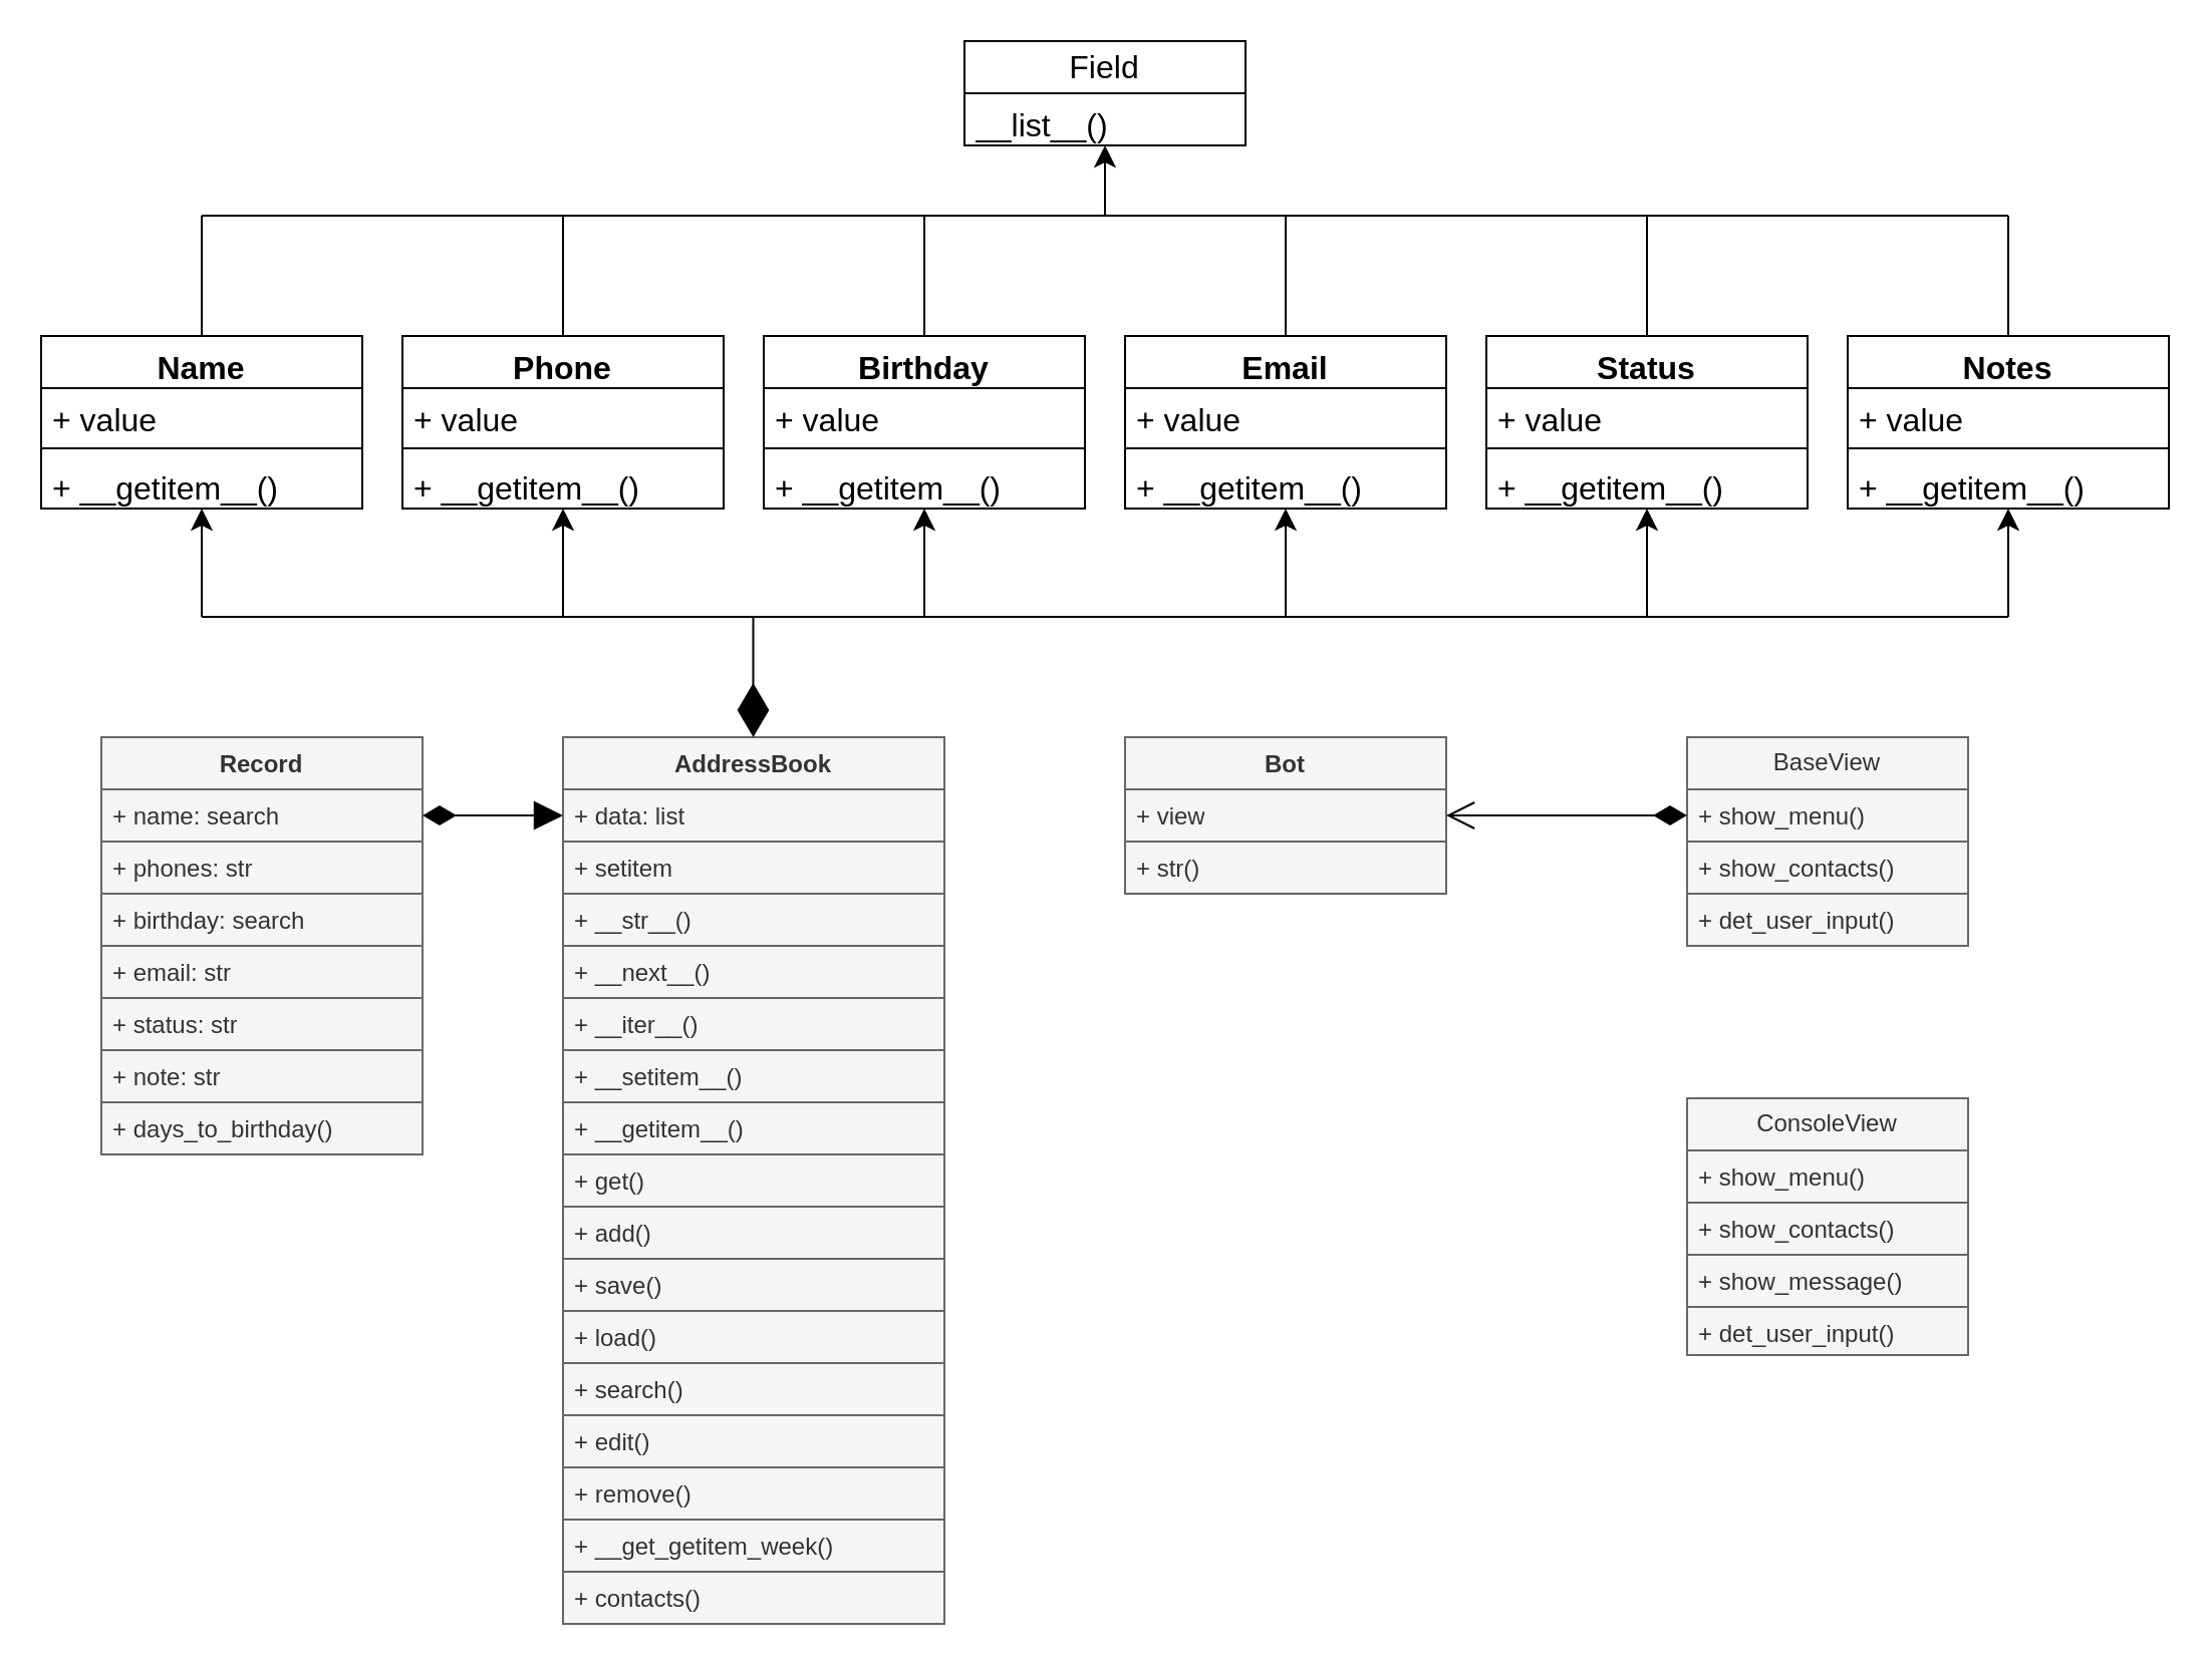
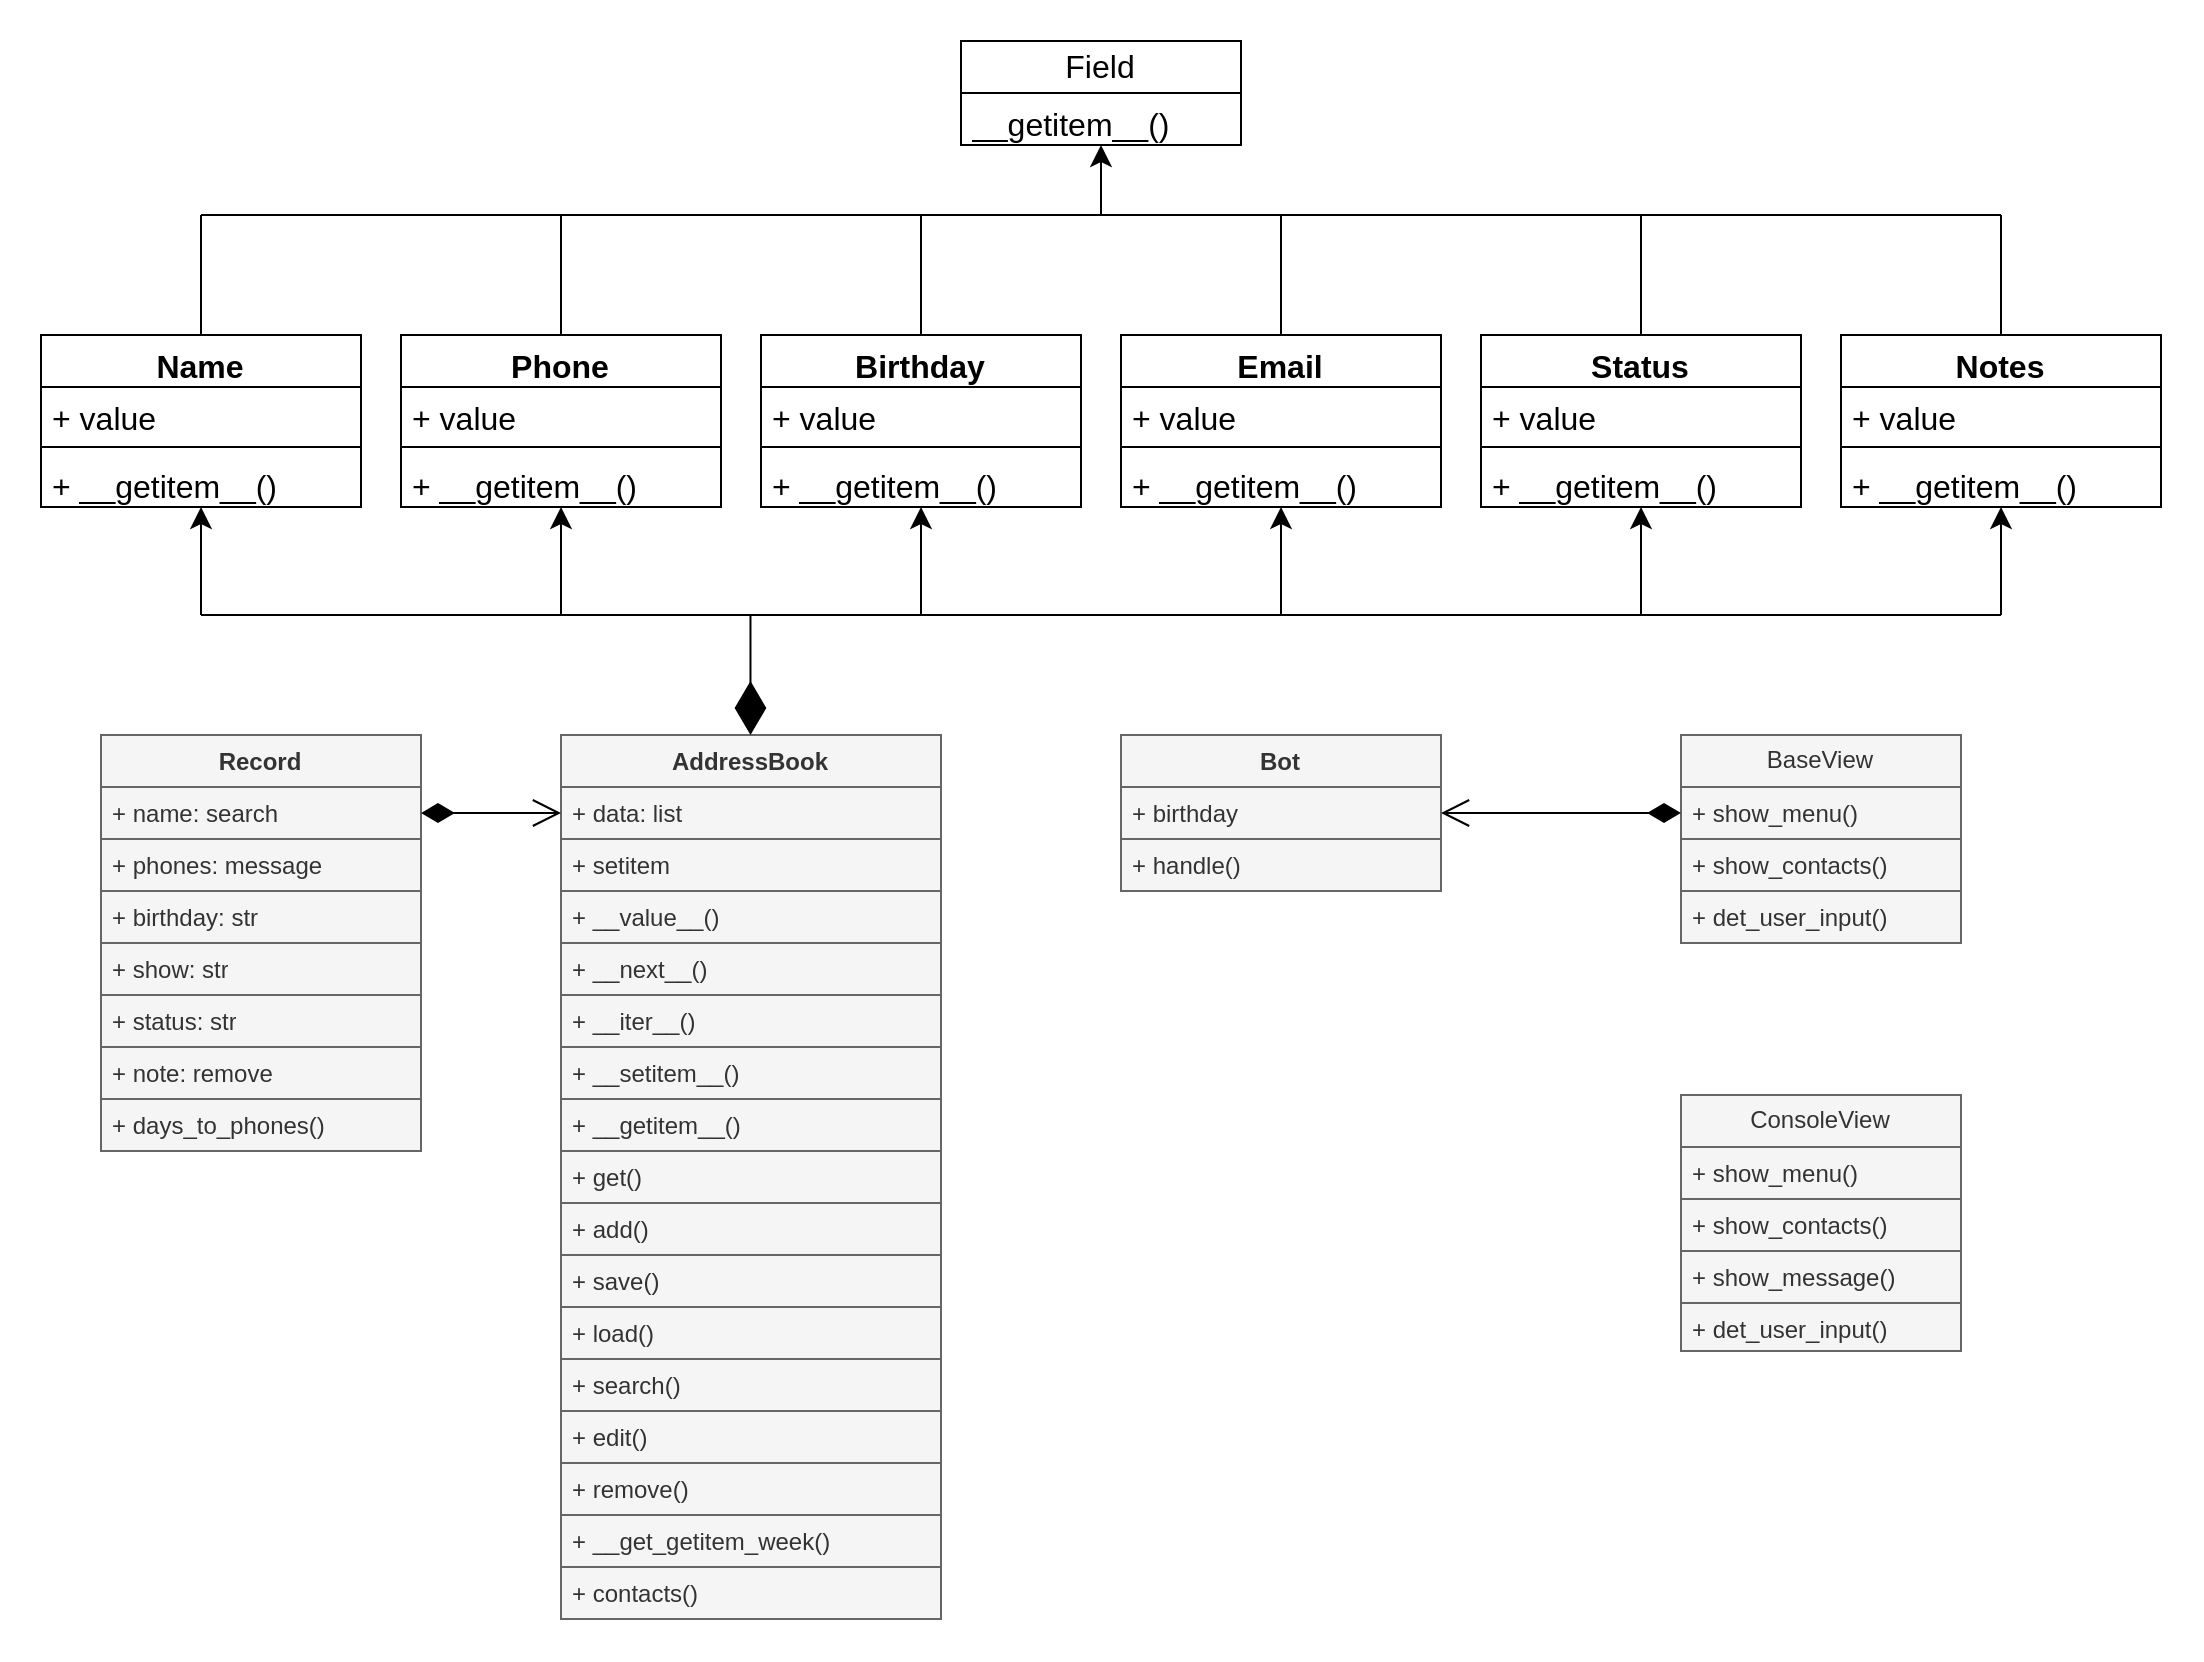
- <mxCell id="40" value="__list__()" style="text;strokeColor=none;fillColor=none;align=left;verticalAlign=top;spacingLeft=4;spacingRight=4;overflow=hidden;rotatable=0;points=[[0,0.5],[1,0.5]];portConstraint=eastwest;whiteSpace=wrap;html=1;fontSize=16;" vertex="1" parent="39"><mxGeometry y="26" width="140" height="26" as="geometry" /></mxCell>
+ <mxCell id="40" value="__getitem__()" style="text;strokeColor=none;fillColor=none;align=left;verticalAlign=top;spacingLeft=4;spacingRight=4;overflow=hidden;rotatable=0;points=[[0,0.5],[1,0.5]];portConstraint=eastwest;whiteSpace=wrap;html=1;fontSize=16;" vertex="1" parent="39"><mxGeometry y="26" width="140" height="26" as="geometry" /></mxCell>
- <mxCell id="81" value="" style="endArrow=block;html=1;endSize=12;startArrow=diamondThin;startSize=14;startFill=1;edgeStyle=orthogonalEdgeStyle;align=left;verticalAlign=bottom;rounded=0;fontSize=12;curved=1;exitX=1;exitY=0.5;exitDx=0;exitDy=0;" edge="1" parent="1" source="27" target="7"><mxGeometry x="-1" y="3" relative="1" as="geometry"><mxPoint x="220" y="407" as="sourcePoint" /><mxPoint x="280" y="407" as="targetPoint" /></mxGeometry></mxCell>
+ <mxCell id="81" value="" style="endArrow=open;html=1;endSize=12;startArrow=diamondThin;startSize=14;startFill=1;edgeStyle=orthogonalEdgeStyle;align=left;verticalAlign=bottom;rounded=0;fontSize=12;curved=1;exitX=1;exitY=0.5;exitDx=0;exitDy=0;" edge="1" parent="1" source="27" target="7"><mxGeometry x="-1" y="3" relative="1" as="geometry"><mxPoint x="220" y="407" as="sourcePoint" /><mxPoint x="280" y="407" as="targetPoint" /></mxGeometry></mxCell>
- <mxCell id="24" value="+ view" style="text;strokeColor=#666666;fillColor=#f5f5f5;align=left;verticalAlign=top;spacingLeft=4;spacingRight=4;overflow=hidden;rotatable=0;points=[[0,0.5],[1,0.5]];portConstraint=eastwest;whiteSpace=wrap;html=1;fontColor=#333333;" parent="23" vertex="1"><mxGeometry y="26" width="160" height="26" as="geometry" /></mxCell>
+ <mxCell id="24" value="+ birthday" style="text;strokeColor=#666666;fillColor=#f5f5f5;align=left;verticalAlign=top;spacingLeft=4;spacingRight=4;overflow=hidden;rotatable=0;points=[[0,0.5],[1,0.5]];portConstraint=eastwest;whiteSpace=wrap;html=1;fontColor=#333333;" parent="23" vertex="1"><mxGeometry y="26" width="160" height="26" as="geometry" /></mxCell>
- <mxCell id="28" value="+ phones: str&amp;nbsp;" style="text;strokeColor=#666666;fillColor=#f5f5f5;align=left;verticalAlign=top;spacingLeft=4;spacingRight=4;overflow=hidden;rotatable=0;points=[[0,0.5],[1,0.5]];portConstraint=eastwest;whiteSpace=wrap;html=1;fontColor=#333333;" parent="26" vertex="1"><mxGeometry y="52" width="160" height="26" as="geometry" /></mxCell>
+ <mxCell id="28" value="+ phones: message&amp;nbsp;" style="text;strokeColor=#666666;fillColor=#f5f5f5;align=left;verticalAlign=top;spacingLeft=4;spacingRight=4;overflow=hidden;rotatable=0;points=[[0,0.5],[1,0.5]];portConstraint=eastwest;whiteSpace=wrap;html=1;fontColor=#333333;" parent="26" vertex="1"><mxGeometry y="52" width="160" height="26" as="geometry" /></mxCell>
- <mxCell id="25" value="+ str()" style="text;strokeColor=#666666;fillColor=#f5f5f5;align=left;verticalAlign=top;spacingLeft=4;spacingRight=4;overflow=hidden;rotatable=0;points=[[0,0.5],[1,0.5]];portConstraint=eastwest;whiteSpace=wrap;html=1;fontColor=#333333;" parent="23" vertex="1"><mxGeometry y="52" width="160" height="26" as="geometry" /></mxCell>
+ <mxCell id="25" value="+ handle()" style="text;strokeColor=#666666;fillColor=#f5f5f5;align=left;verticalAlign=top;spacingLeft=4;spacingRight=4;overflow=hidden;rotatable=0;points=[[0,0.5],[1,0.5]];portConstraint=eastwest;whiteSpace=wrap;html=1;fontColor=#333333;" parent="23" vertex="1"><mxGeometry y="52" width="160" height="26" as="geometry" /></mxCell>
- <mxCell id="29" value="+ birthday: search" style="text;strokeColor=#666666;fillColor=#f5f5f5;align=left;verticalAlign=top;spacingLeft=4;spacingRight=4;overflow=hidden;rotatable=0;points=[[0,0.5],[1,0.5]];portConstraint=eastwest;whiteSpace=wrap;html=1;fontColor=#333333;" parent="26" vertex="1"><mxGeometry y="78" width="160" height="26" as="geometry" /></mxCell>
+ <mxCell id="29" value="+ birthday: str" style="text;strokeColor=#666666;fillColor=#f5f5f5;align=left;verticalAlign=top;spacingLeft=4;spacingRight=4;overflow=hidden;rotatable=0;points=[[0,0.5],[1,0.5]];portConstraint=eastwest;whiteSpace=wrap;html=1;fontColor=#333333;" parent="26" vertex="1"><mxGeometry y="78" width="160" height="26" as="geometry" /></mxCell>
- <mxCell id="9" value="+ __str__()" style="text;strokeColor=#666666;fillColor=#f5f5f5;align=left;verticalAlign=top;spacingLeft=4;spacingRight=4;overflow=hidden;rotatable=0;points=[[0,0.5],[1,0.5]];portConstraint=eastwest;whiteSpace=wrap;html=1;fontColor=#333333;" parent="6" vertex="1"><mxGeometry y="78" width="190" height="26" as="geometry" /></mxCell>
+ <mxCell id="9" value="+ __value__()" style="text;strokeColor=#666666;fillColor=#f5f5f5;align=left;verticalAlign=top;spacingLeft=4;spacingRight=4;overflow=hidden;rotatable=0;points=[[0,0.5],[1,0.5]];portConstraint=eastwest;whiteSpace=wrap;html=1;fontColor=#333333;" parent="6" vertex="1"><mxGeometry y="78" width="190" height="26" as="geometry" /></mxCell>
- <mxCell id="30" value="+ email: str" style="text;strokeColor=#666666;fillColor=#f5f5f5;align=left;verticalAlign=top;spacingLeft=4;spacingRight=4;overflow=hidden;rotatable=0;points=[[0,0.5],[1,0.5]];portConstraint=eastwest;whiteSpace=wrap;html=1;fontColor=#333333;" parent="26" vertex="1"><mxGeometry y="104" width="160" height="26" as="geometry" /></mxCell>
+ <mxCell id="30" value="+ show: str" style="text;strokeColor=#666666;fillColor=#f5f5f5;align=left;verticalAlign=top;spacingLeft=4;spacingRight=4;overflow=hidden;rotatable=0;points=[[0,0.5],[1,0.5]];portConstraint=eastwest;whiteSpace=wrap;html=1;fontColor=#333333;" parent="26" vertex="1"><mxGeometry y="104" width="160" height="26" as="geometry" /></mxCell>
- <mxCell id="32" value="+ note: str" style="text;strokeColor=#666666;fillColor=#f5f5f5;align=left;verticalAlign=top;spacingLeft=4;spacingRight=4;overflow=hidden;rotatable=0;points=[[0,0.5],[1,0.5]];portConstraint=eastwest;whiteSpace=wrap;html=1;fontColor=#333333;" parent="26" vertex="1"><mxGeometry y="156" width="160" height="26" as="geometry" /></mxCell>
+ <mxCell id="32" value="+ note: remove" style="text;strokeColor=#666666;fillColor=#f5f5f5;align=left;verticalAlign=top;spacingLeft=4;spacingRight=4;overflow=hidden;rotatable=0;points=[[0,0.5],[1,0.5]];portConstraint=eastwest;whiteSpace=wrap;html=1;fontColor=#333333;" parent="26" vertex="1"><mxGeometry y="156" width="160" height="26" as="geometry" /></mxCell>
- <mxCell id="33" value="+ days_to_birthday()" style="text;strokeColor=#666666;fillColor=#f5f5f5;align=left;verticalAlign=top;spacingLeft=4;spacingRight=4;overflow=hidden;rotatable=0;points=[[0,0.5],[1,0.5]];portConstraint=eastwest;whiteSpace=wrap;html=1;fontColor=#333333;" parent="26" vertex="1"><mxGeometry y="182" width="160" height="26" as="geometry" /></mxCell>
+ <mxCell id="33" value="+ days_to_phones()" style="text;strokeColor=#666666;fillColor=#f5f5f5;align=left;verticalAlign=top;spacingLeft=4;spacingRight=4;overflow=hidden;rotatable=0;points=[[0,0.5],[1,0.5]];portConstraint=eastwest;whiteSpace=wrap;html=1;fontColor=#333333;" parent="26" vertex="1"><mxGeometry y="182" width="160" height="26" as="geometry" /></mxCell>
